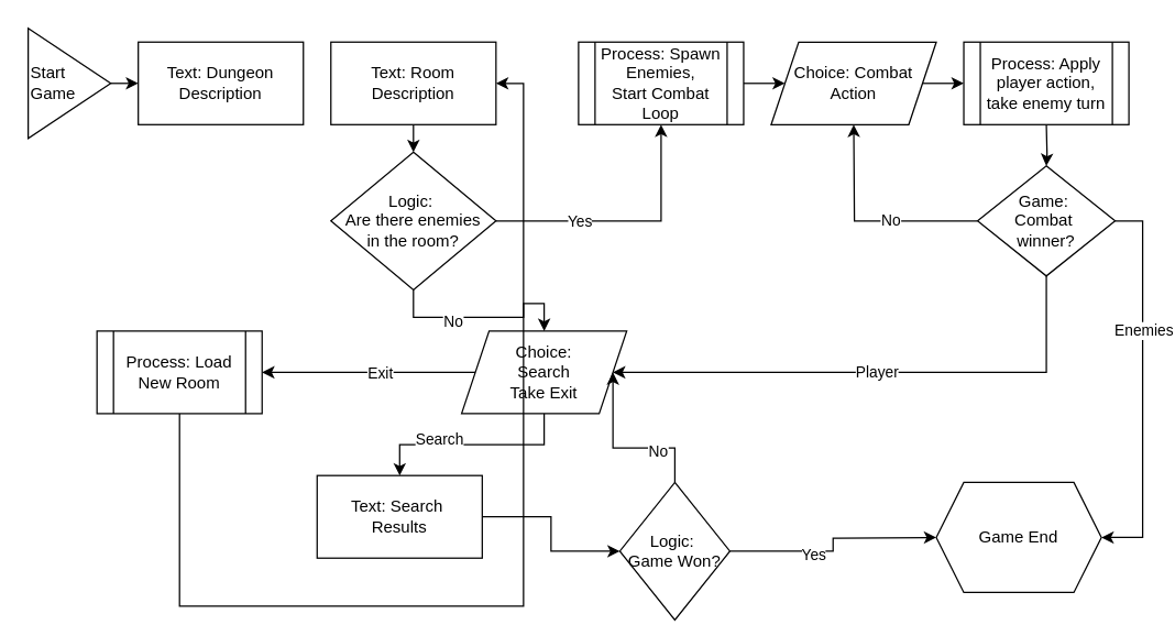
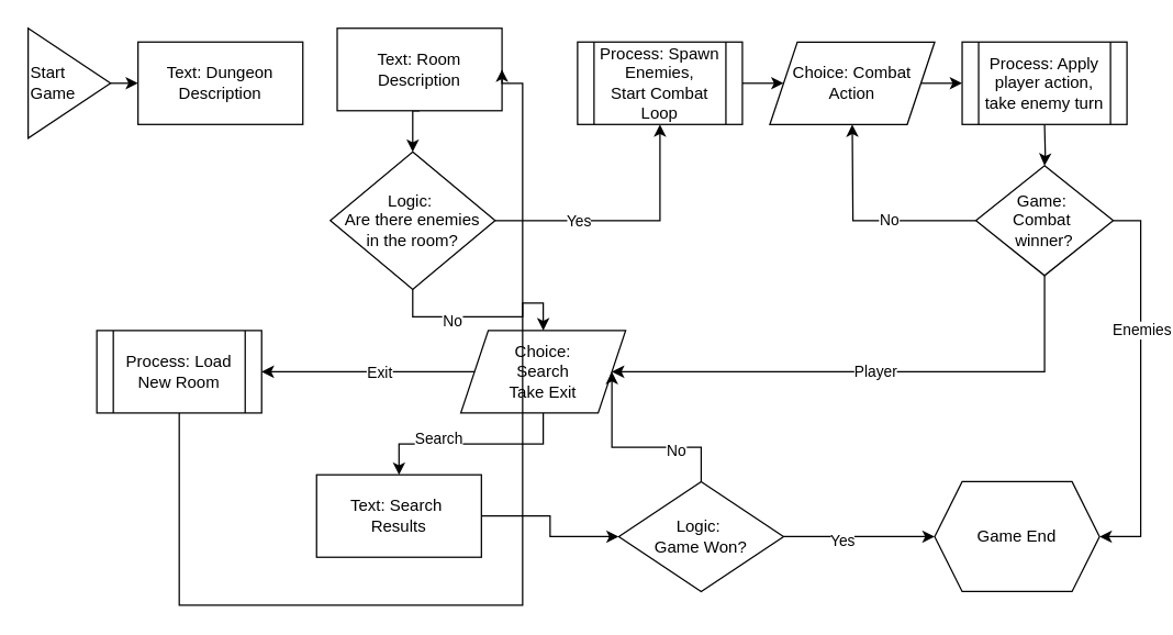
- <mxCell id="3" value="Tex&lt;span style=&quot;background-color: transparent; color: light-dark(rgb(0, 0, 0), rgb(255, 255, 255));&quot;&gt;t: Room Description&lt;/span&gt;" style="rounded=0;whiteSpace=wrap;html=1;" vertex="1" parent="1"><mxGeometry x="240" y="30" width="120" height="60" as="geometry" /></mxCell>
+ <mxCell id="3" value="Tex&lt;span style=&quot;background-color: transparent; color: light-dark(rgb(0, 0, 0), rgb(255, 255, 255));&quot;&gt;t: Room Description&lt;/span&gt;" style="rounded=0;whiteSpace=wrap;html=1;" vertex="1" parent="1"><mxGeometry x="245" y="20" width="120" height="60" as="geometry" /></mxCell>
- <mxCell id="30" value="Logic:&amp;nbsp;&lt;div&gt;Game Won?&lt;/div&gt;" style="rhombus;whiteSpace=wrap;html=1;" vertex="1" parent="1"><mxGeometry x="450" y="350" width="80" height="100" as="geometry" /></mxCell>
+ <mxCell id="30" value="Logic:&amp;nbsp;&lt;div&gt;Game Won?&lt;/div&gt;" style="rhombus;whiteSpace=wrap;html=1;" vertex="1" parent="1"><mxGeometry x="450" y="350" width="120" height="80" as="geometry" /></mxCell>
